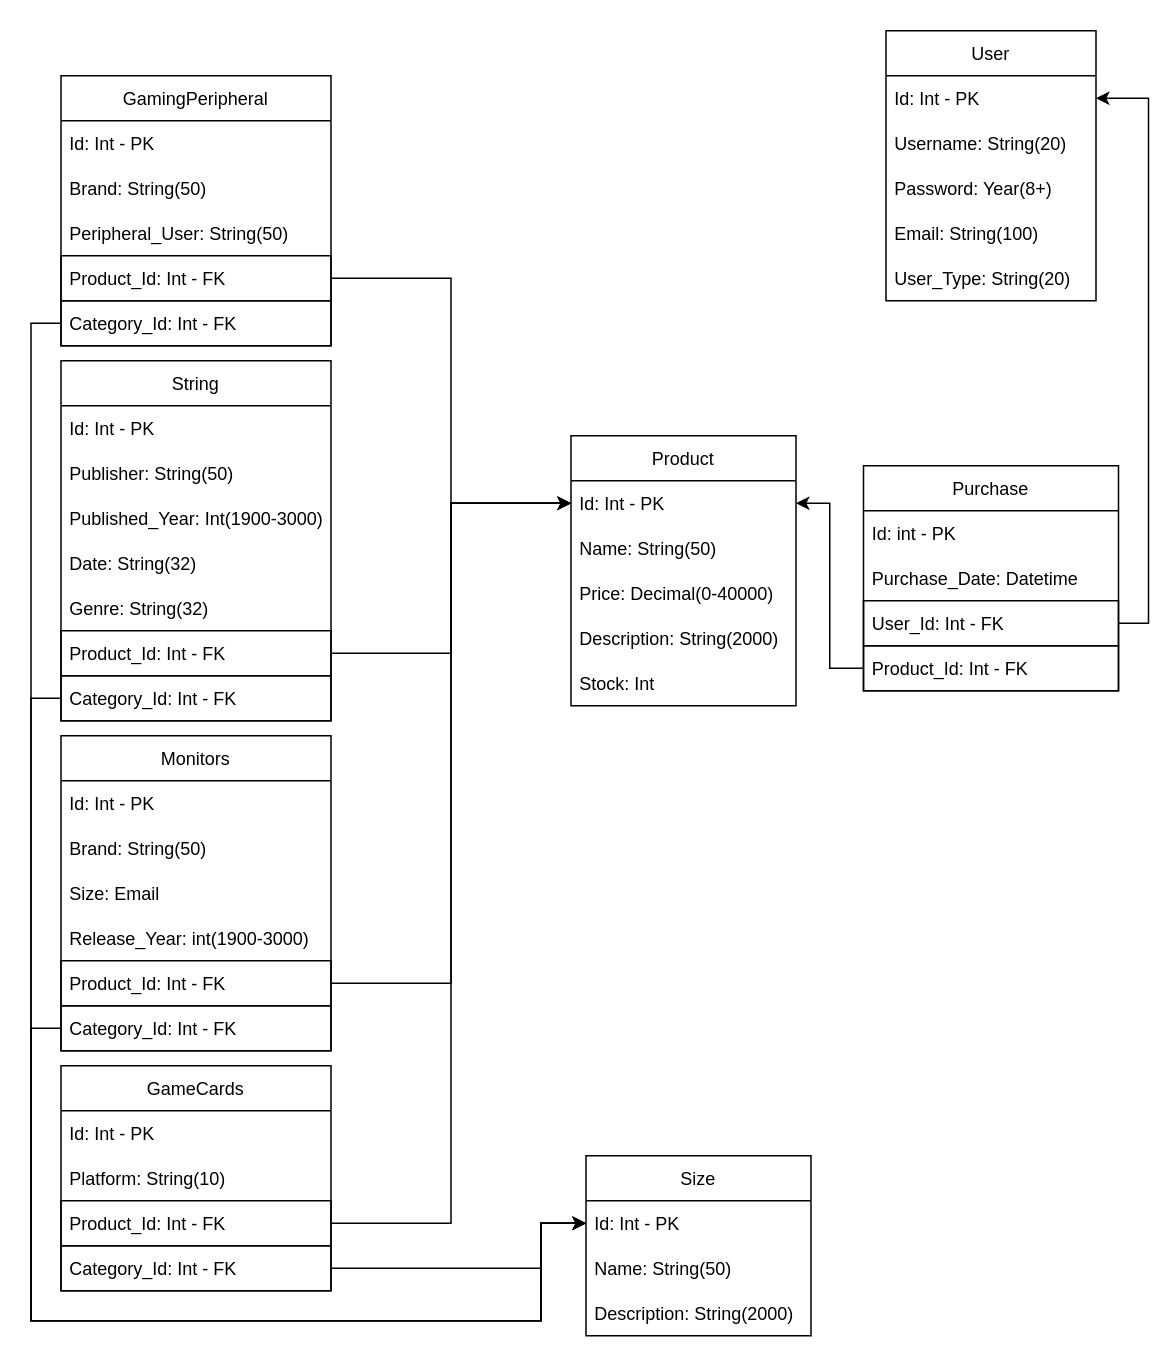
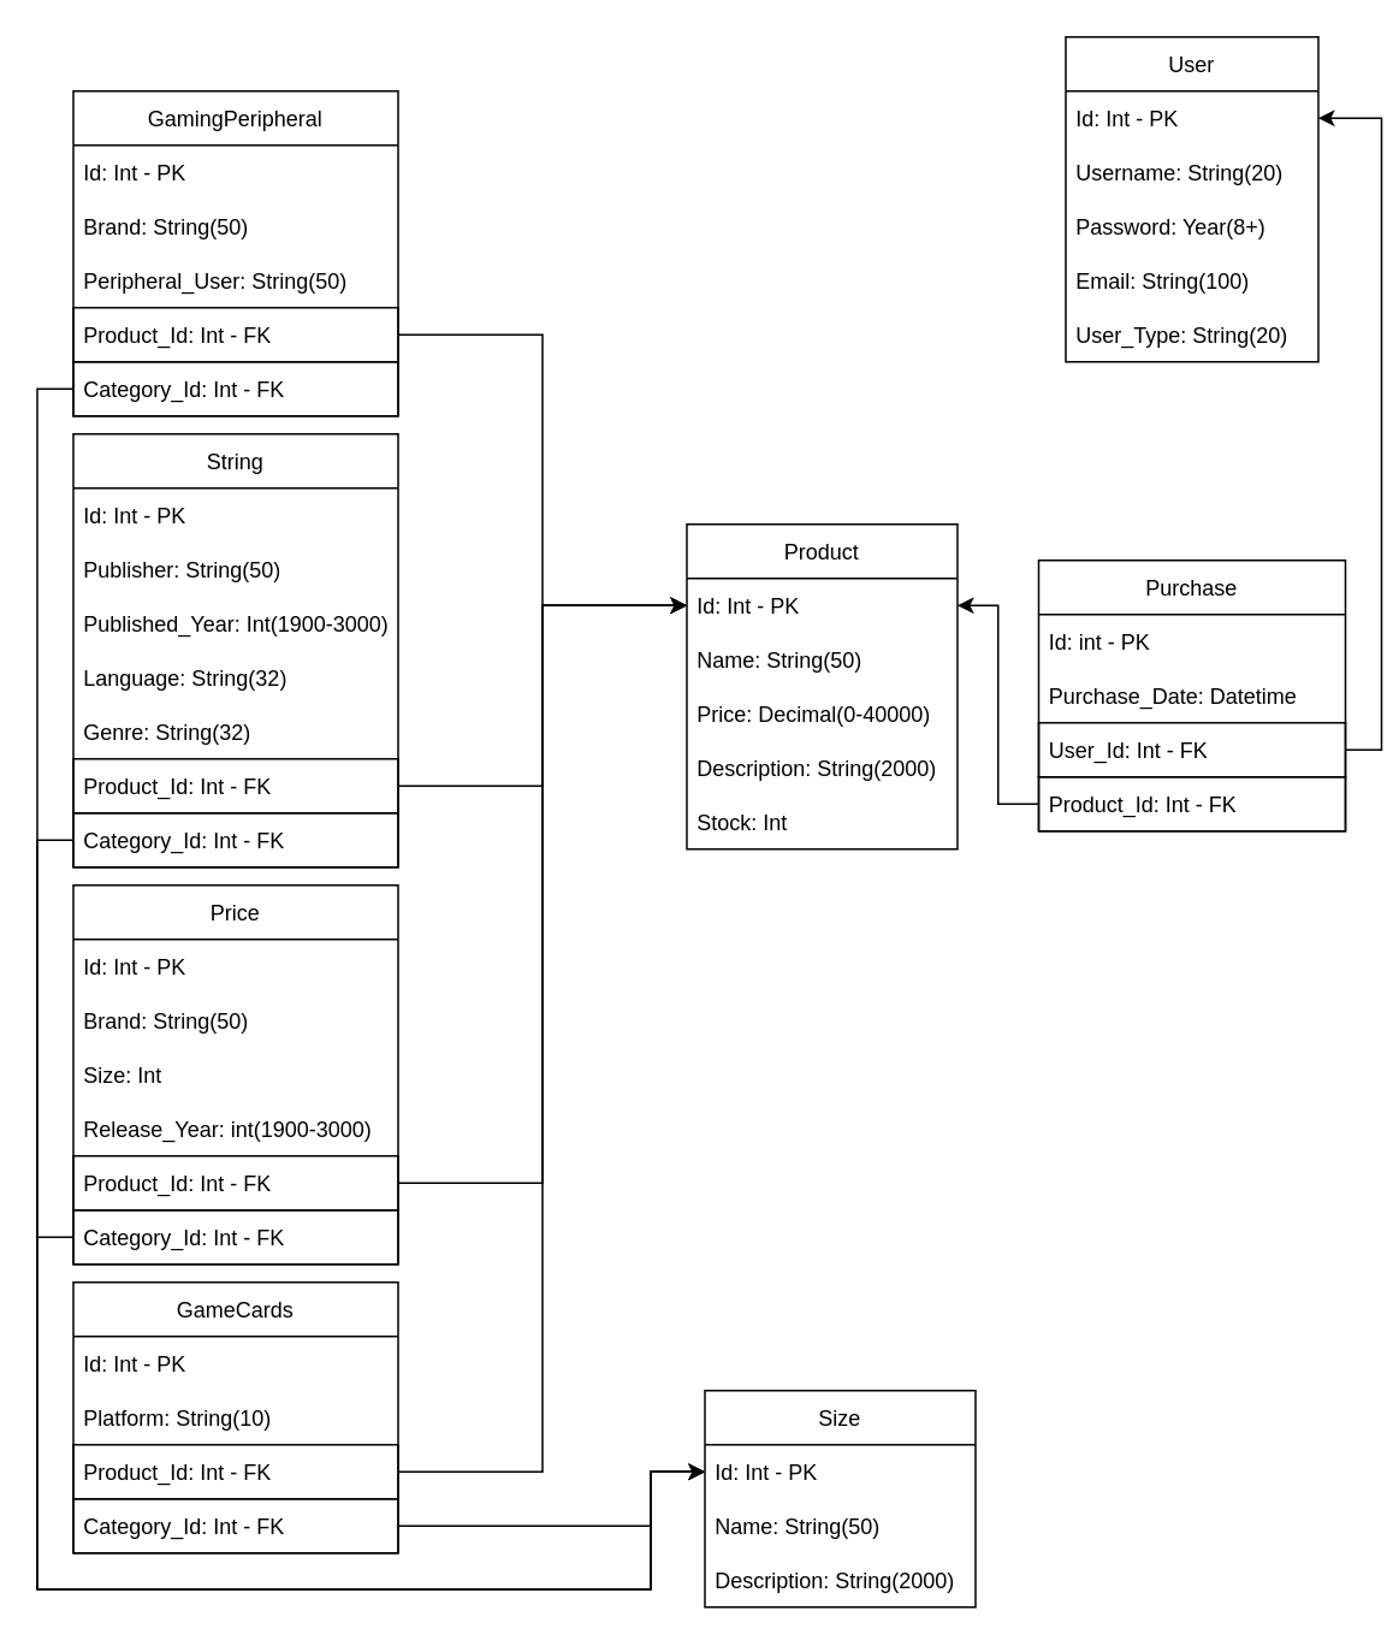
- <mxCell id="6" value="Date: String(32)" style="text;strokeColor=none;fillColor=none;align=left;verticalAlign=middle;spacingLeft=4;spacingRight=4;overflow=hidden;points=[[0,0.5],[1,0.5]];portConstraint=eastwest;rotatable=0;" parent="2" vertex="1"><mxGeometry y="120" width="180" height="30" as="geometry" /></mxCell>
+ <mxCell id="6" value="Language: String(32)" style="text;strokeColor=none;fillColor=none;align=left;verticalAlign=middle;spacingLeft=4;spacingRight=4;overflow=hidden;points=[[0,0.5],[1,0.5]];portConstraint=eastwest;rotatable=0;" parent="2" vertex="1"><mxGeometry y="120" width="180" height="30" as="geometry" /></mxCell>
- <mxCell id="20" value="Monitors" style="swimlane;fontStyle=0;childLayout=stackLayout;horizontal=1;startSize=30;horizontalStack=0;resizeParent=1;resizeParentMax=0;resizeLast=0;collapsible=1;marginBottom=0;strokeColor=default;" parent="1" vertex="1"><mxGeometry x="40" y="490" width="180" height="210" as="geometry" /></mxCell>
+ <mxCell id="20" value="Price" style="swimlane;fontStyle=0;childLayout=stackLayout;horizontal=1;startSize=30;horizontalStack=0;resizeParent=1;resizeParentMax=0;resizeLast=0;collapsible=1;marginBottom=0;strokeColor=default;" parent="1" vertex="1"><mxGeometry x="40" y="490" width="180" height="210" as="geometry" /></mxCell>
- <mxCell id="23" value="Size: Email" style="text;strokeColor=none;fillColor=none;align=left;verticalAlign=middle;spacingLeft=4;spacingRight=4;overflow=hidden;points=[[0,0.5],[1,0.5]];portConstraint=eastwest;rotatable=0;" parent="20" vertex="1"><mxGeometry y="90" width="180" height="30" as="geometry" /></mxCell>
+ <mxCell id="23" value="Size: Int" style="text;strokeColor=none;fillColor=none;align=left;verticalAlign=middle;spacingLeft=4;spacingRight=4;overflow=hidden;points=[[0,0.5],[1,0.5]];portConstraint=eastwest;rotatable=0;" parent="20" vertex="1"><mxGeometry y="90" width="180" height="30" as="geometry" /></mxCell>
